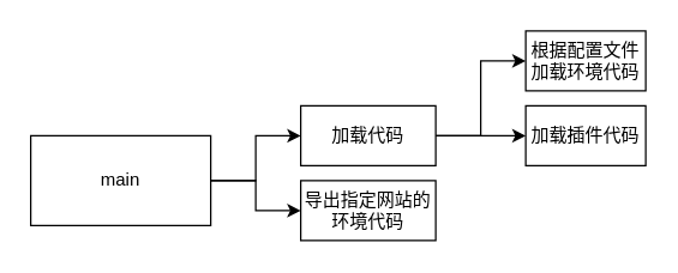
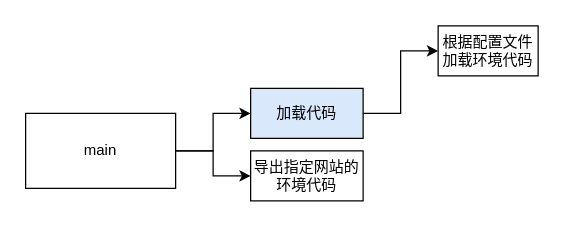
- <mxCell id="7" value="加载代码" style="rounded=0;whiteSpace=wrap;html=1;" vertex="1" parent="1"><mxGeometry x="200" y="70" width="90" height="40" as="geometry" /></mxCell>
+ <mxCell id="7" value="加载代码" style="rounded=0;whiteSpace=wrap;html=1;fillColor=#dae8fc;" vertex="1" parent="1"><mxGeometry x="200" y="70" width="90" height="40" as="geometry" /></mxCell>
- <mxCell id="6" style="edgeStyle=orthogonalEdgeStyle;rounded=0;orthogonalLoop=1;jettySize=auto;html=1;entryX=0;entryY=0.5;entryDx=0;entryDy=0;" edge="1" parent="1" source="7" target="9"><mxGeometry relative="1" as="geometry" /></mxCell>
- <mxCell id="9" value="加载插件代码" style="rounded=0;whiteSpace=wrap;html=1;" vertex="1" parent="1"><mxGeometry x="350" y="70" width="80" height="40" as="geometry" /></mxCell>
